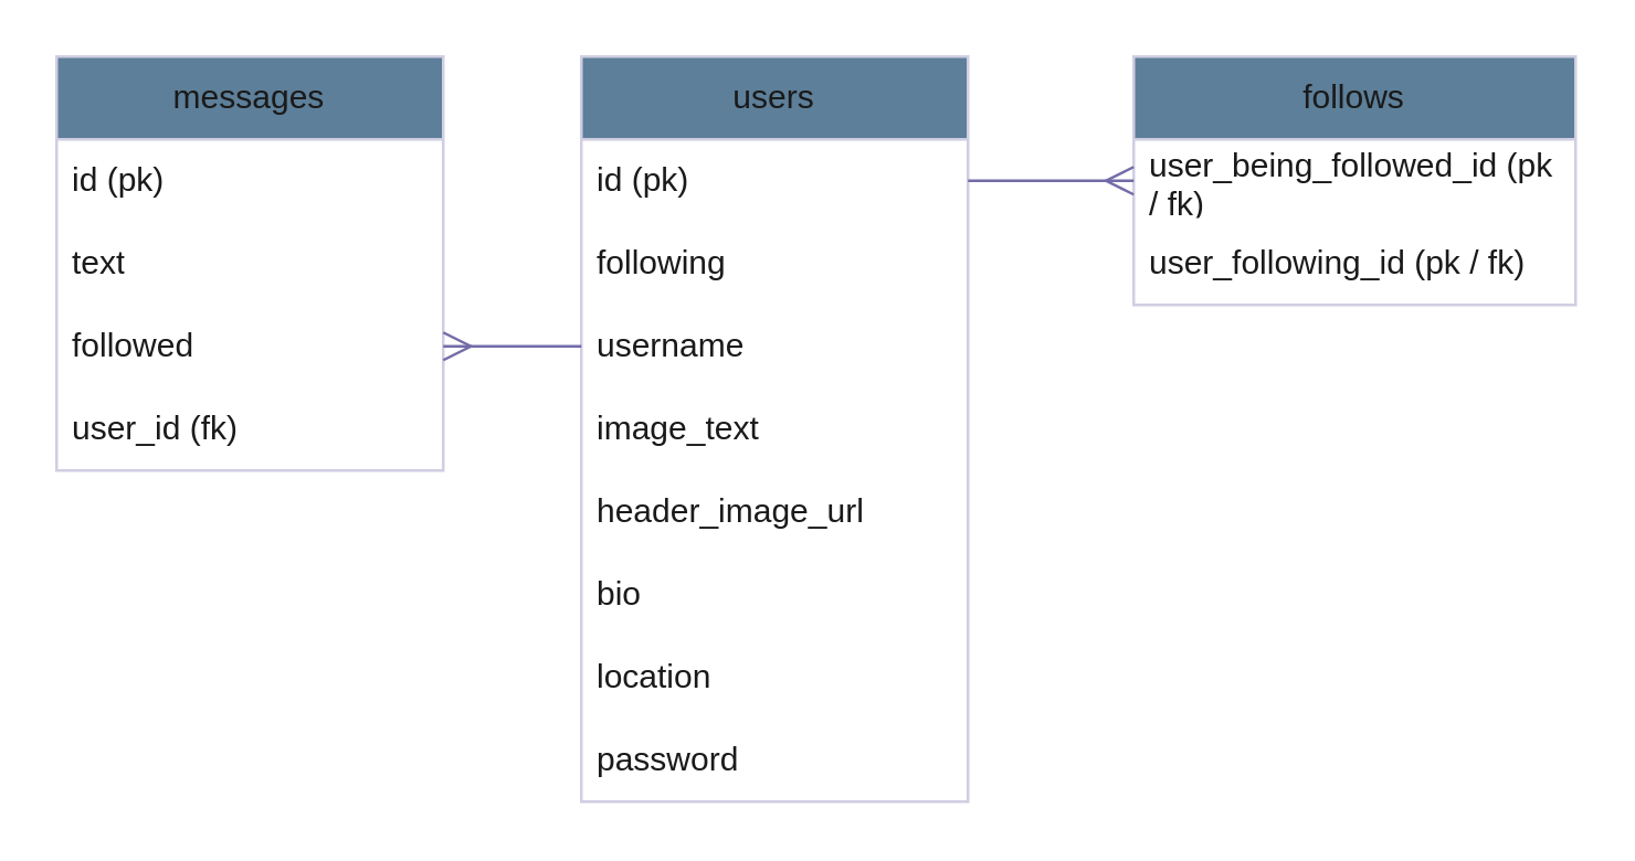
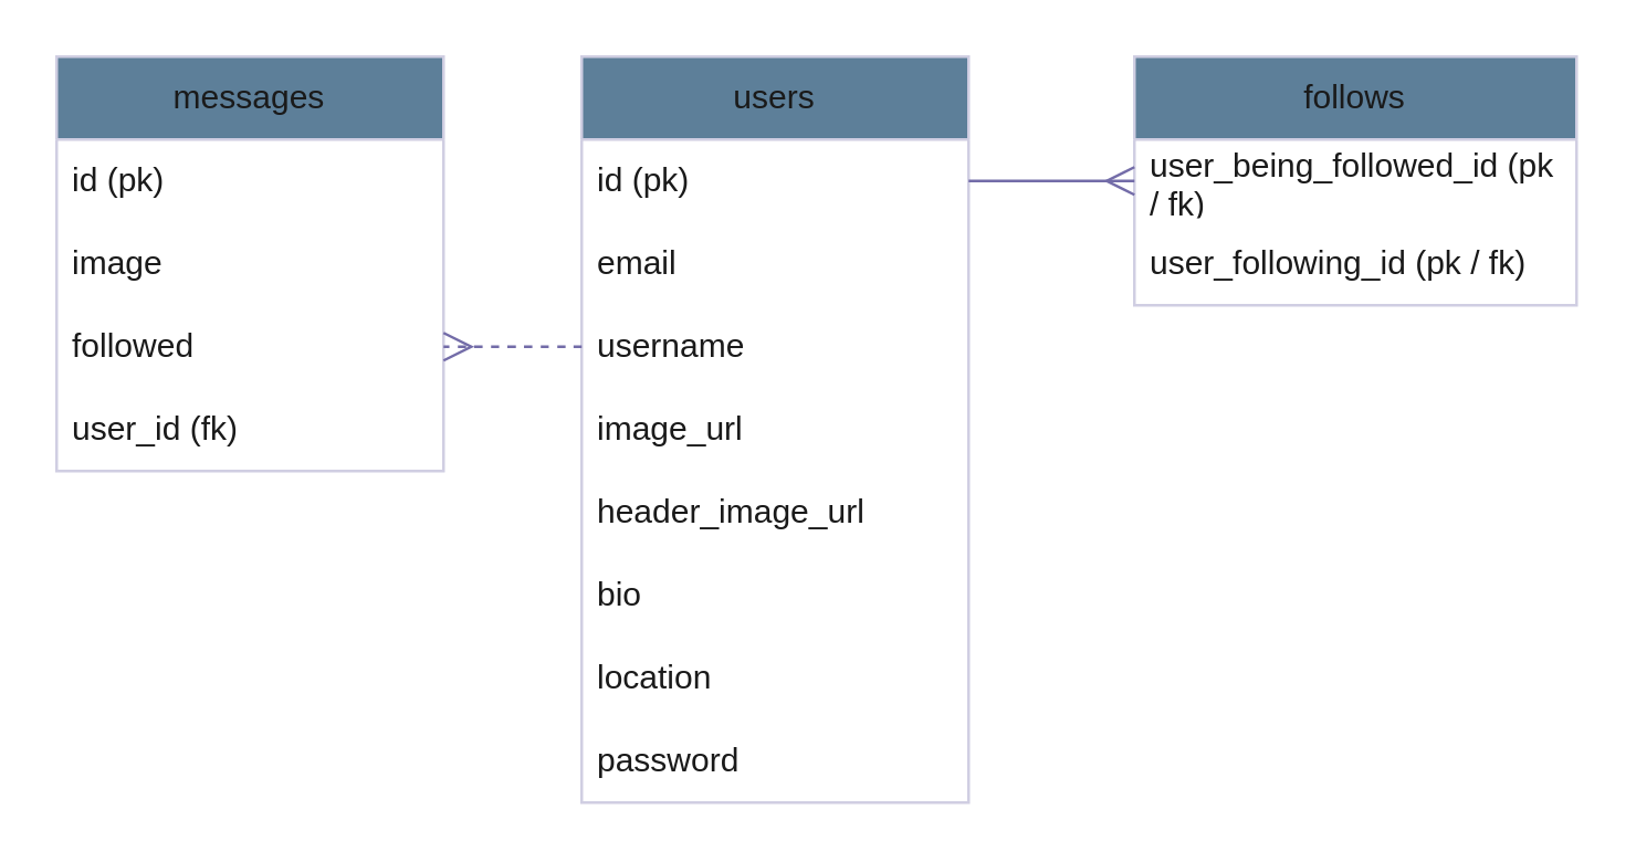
- <mxCell id="16" value="text" style="text;strokeColor=none;fillColor=none;align=left;verticalAlign=middle;spacingLeft=4;spacingRight=4;overflow=hidden;points=[[0,0.5],[1,0.5]];portConstraint=eastwest;rotatable=0;whiteSpace=wrap;html=1;labelBackgroundColor=none;fontColor=#1A1A1A;" vertex="1" parent="14"><mxGeometry y="60" width="140" height="30" as="geometry" /></mxCell>
+ <mxCell id="16" value="image" style="text;strokeColor=none;fillColor=none;align=left;verticalAlign=middle;spacingLeft=4;spacingRight=4;overflow=hidden;points=[[0,0.5],[1,0.5]];portConstraint=eastwest;rotatable=0;whiteSpace=wrap;html=1;labelBackgroundColor=none;fontColor=#1A1A1A;" vertex="1" parent="14"><mxGeometry y="60" width="140" height="30" as="geometry" /></mxCell>
- <mxCell id="4" value="following" style="text;strokeColor=none;fillColor=none;align=left;verticalAlign=middle;spacingLeft=4;spacingRight=4;overflow=hidden;points=[[0,0.5],[1,0.5]];portConstraint=eastwest;rotatable=0;whiteSpace=wrap;html=1;labelBackgroundColor=none;fontColor=#1A1A1A;" parent="2" vertex="1"><mxGeometry y="60" width="140" height="30" as="geometry" /></mxCell>
+ <mxCell id="4" value="email" style="text;strokeColor=none;fillColor=none;align=left;verticalAlign=middle;spacingLeft=4;spacingRight=4;overflow=hidden;points=[[0,0.5],[1,0.5]];portConstraint=eastwest;rotatable=0;whiteSpace=wrap;html=1;labelBackgroundColor=none;fontColor=#1A1A1A;" parent="2" vertex="1"><mxGeometry y="60" width="140" height="30" as="geometry" /></mxCell>
- <mxCell id="19" value="" style="endArrow=ERmany;html=1;rounded=0;fontSize=12;startSize=8;endSize=8;curved=1;exitX=0;exitY=0.5;exitDx=0;exitDy=0;endFill=0;labelBackgroundColor=none;strokeColor=#736CA8;fontColor=default;entryX=1;entryY=0.5;entryDx=0;entryDy=0;" edge="1" parent="1" source="5" target="17"><mxGeometry width="50" height="50" relative="1" as="geometry"><mxPoint x="120" y="430" as="sourcePoint" /><mxPoint x="139" y="172" as="targetPoint" /></mxGeometry></mxCell>
+ <mxCell id="19" value="" style="endArrow=ERmany;html=1;rounded=0;fontSize=12;startSize=8;endSize=8;curved=1;exitX=0;exitY=0.5;exitDx=0;exitDy=0;endFill=0;labelBackgroundColor=none;strokeColor=#736CA8;fontColor=default;entryX=1;entryY=0.5;entryDx=0;entryDy=0;dashed=1;" edge="1" parent="1" source="5" target="17"><mxGeometry width="50" height="50" relative="1" as="geometry"><mxPoint x="120" y="430" as="sourcePoint" /><mxPoint x="139" y="172" as="targetPoint" /></mxGeometry></mxCell>
- <mxCell id="6" value="image_text" style="text;strokeColor=none;fillColor=none;align=left;verticalAlign=middle;spacingLeft=4;spacingRight=4;overflow=hidden;points=[[0,0.5],[1,0.5]];portConstraint=eastwest;rotatable=0;whiteSpace=wrap;html=1;labelBackgroundColor=none;fontColor=#1A1A1A;" vertex="1" parent="2"><mxGeometry y="120" width="140" height="30" as="geometry" /></mxCell>
+ <mxCell id="6" value="image_url" style="text;strokeColor=none;fillColor=none;align=left;verticalAlign=middle;spacingLeft=4;spacingRight=4;overflow=hidden;points=[[0,0.5],[1,0.5]];portConstraint=eastwest;rotatable=0;whiteSpace=wrap;html=1;labelBackgroundColor=none;fontColor=#1A1A1A;" vertex="1" parent="2"><mxGeometry y="120" width="140" height="30" as="geometry" /></mxCell>
